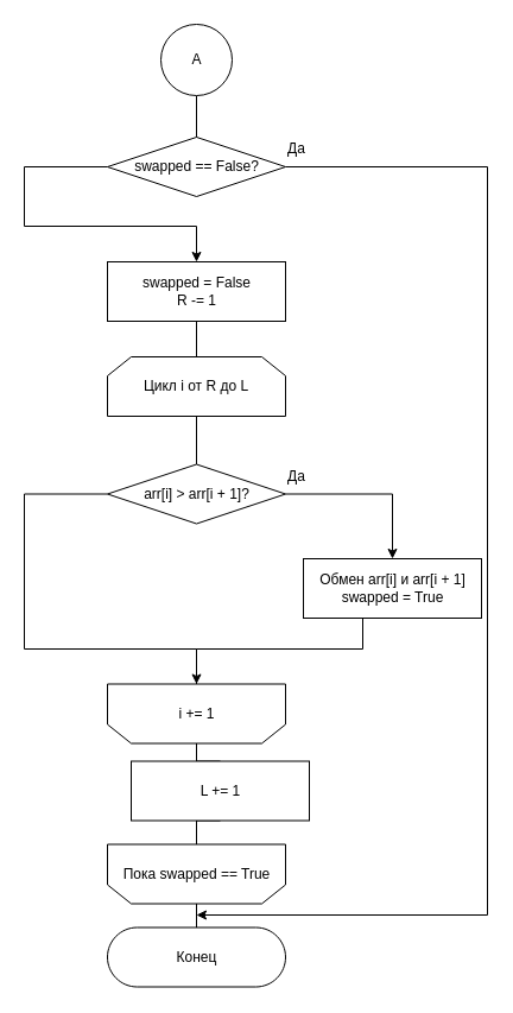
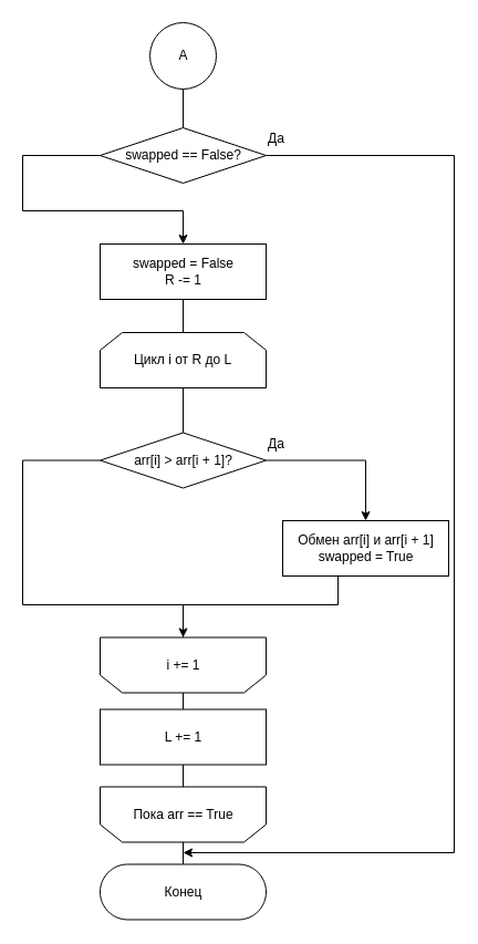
- <mxCell id="20" value="L += 1" style="html=1;dashed=0;whitespace=wrap;" parent="1" vertex="1"><mxGeometry x="110" y="640.5" width="150" height="50" as="geometry" /></mxCell>
+ <mxCell id="20" value="L += 1" style="html=1;dashed=0;whitespace=wrap;" parent="1" vertex="1"><mxGeometry x="90" y="640.5" width="150" height="50" as="geometry" /></mxCell>
- <mxCell id="4" value="&lt;span&gt;Пока swapped == True&lt;/span&gt;" style="text;html=1;align=center;verticalAlign=middle;resizable=0;points=[];autosize=1;strokeColor=none;" parent="1" vertex="1"><mxGeometry x="95" y="725.5" width="140" height="20" as="geometry" /></mxCell>
+ <mxCell id="4" value="&lt;span&gt;Пока arr == True&lt;/span&gt;" style="text;html=1;align=center;verticalAlign=middle;resizable=0;points=[];autosize=1;strokeColor=none;" parent="1" vertex="1"><mxGeometry x="95" y="725.5" width="140" height="20" as="geometry" /></mxCell>
